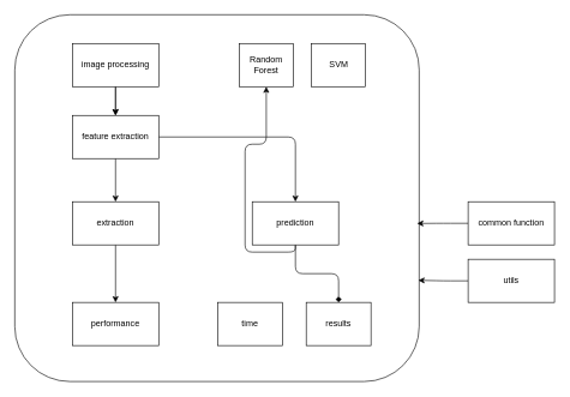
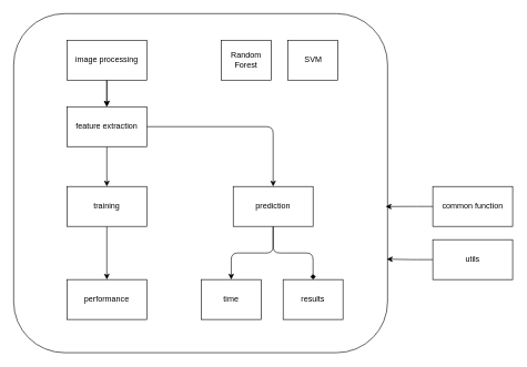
- <mxCell id="5" style="edgeStyle=orthogonalEdgeStyle;html=1;exitX=0.5;exitY=1;exitDx=0;exitDy=0;" edge="1" parent="1" source="7" target="19"><mxGeometry relative="1" as="geometry" /></mxCell>
+ <mxCell id="5" style="edgeStyle=orthogonalEdgeStyle;html=1;exitX=0.5;exitY=1;exitDx=0;exitDy=0;entryX=0.5;entryY=0;entryDx=0;entryDy=0;" edge="1" parent="1" source="7" target="18"><mxGeometry relative="1" as="geometry" /></mxCell>
- <mxCell id="4" value="extraction" style="rounded=0;whiteSpace=wrap;html=1;" vertex="1" parent="1"><mxGeometry x="100" y="280" width="120" height="60" as="geometry" /></mxCell>
+ <mxCell id="4" value="training" style="rounded=0;whiteSpace=wrap;html=1;" vertex="1" parent="1"><mxGeometry x="100" y="280" width="120" height="60" as="geometry" /></mxCell>
